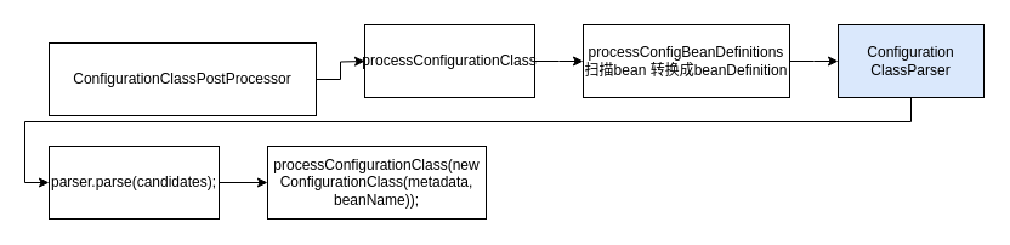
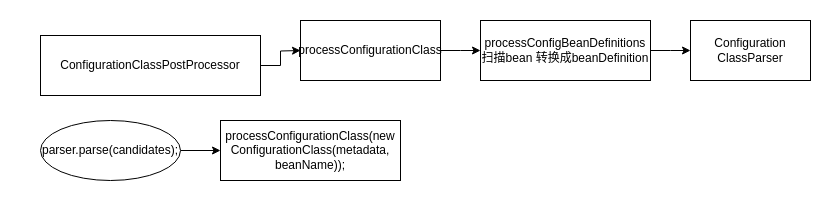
- <mxCell id="9" value="Configuration&lt;br&gt;ClassParser" style="rounded=0;whiteSpace=wrap;html=1;fillColor=#dae8fc;" vertex="1" parent="1"><mxGeometry x="690" y="20" width="120" height="60" as="geometry" /></mxCell>
+ <mxCell id="9" value="Configuration&lt;br&gt;ClassParser" style="rounded=0;whiteSpace=wrap;html=1;" vertex="1" parent="1"><mxGeometry x="690" y="20" width="120" height="60" as="geometry" /></mxCell>
- <mxCell id="8" style="edgeStyle=orthogonalEdgeStyle;rounded=0;orthogonalLoop=1;jettySize=auto;html=1;entryX=0;entryY=0.5;entryDx=0;entryDy=0;" edge="1" parent="1" source="9" target="11"><mxGeometry relative="1" as="geometry"><Array as="points"><mxPoint x="750" y="100" /><mxPoint x="20" y="100" /><mxPoint x="20" y="150" /></Array></mxGeometry></mxCell>
- <mxCell id="11" value="parser.parse(candidates);" style="rounded=0;whiteSpace=wrap;html=1;" vertex="1" parent="1"><mxGeometry y="120" width="140" height="60" as="geometry" x="40" /></mxCell>
+ <mxCell id="11" value="parser.parse(candidates);" style="ellipse;whiteSpace=wrap;html=1;" vertex="1" parent="1"><mxGeometry y="120" width="140" height="60" as="geometry" x="40" /></mxCell>
